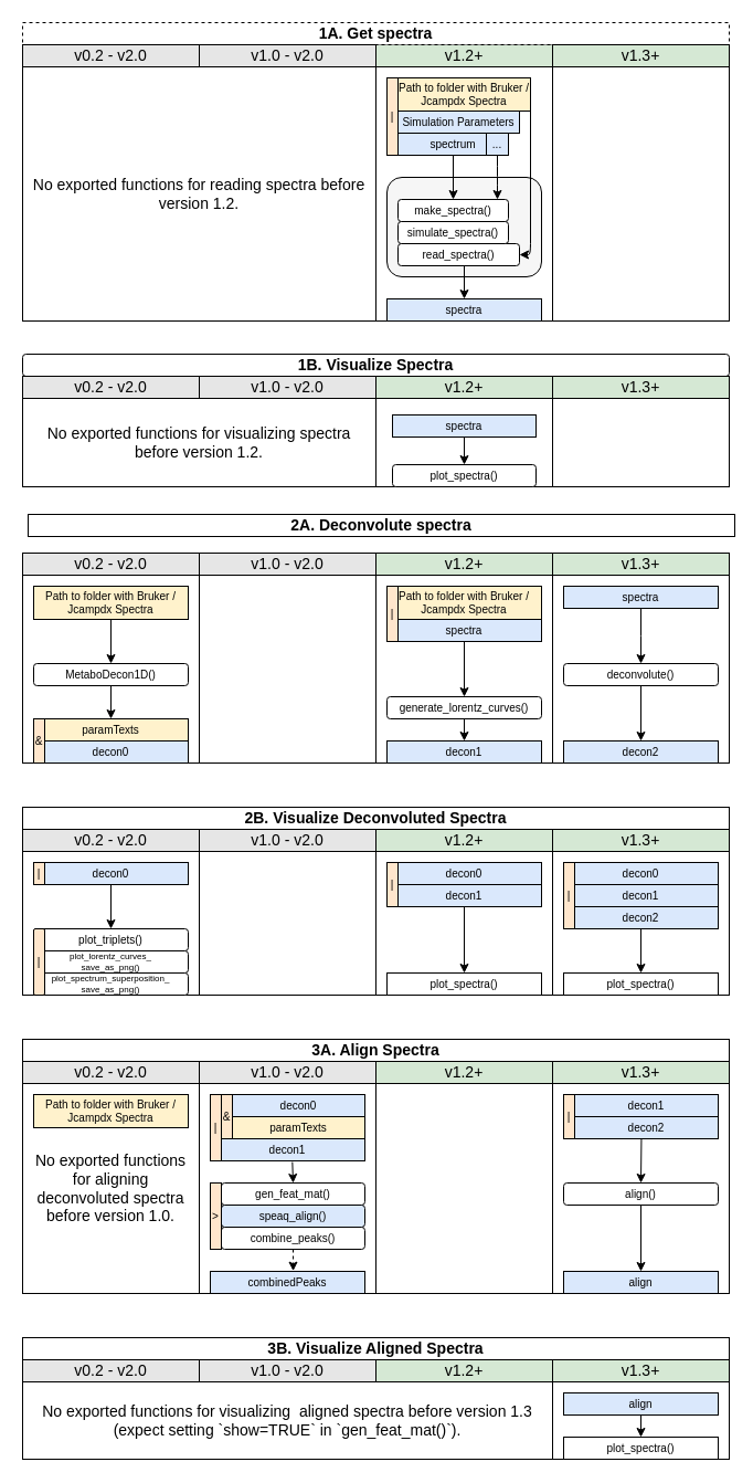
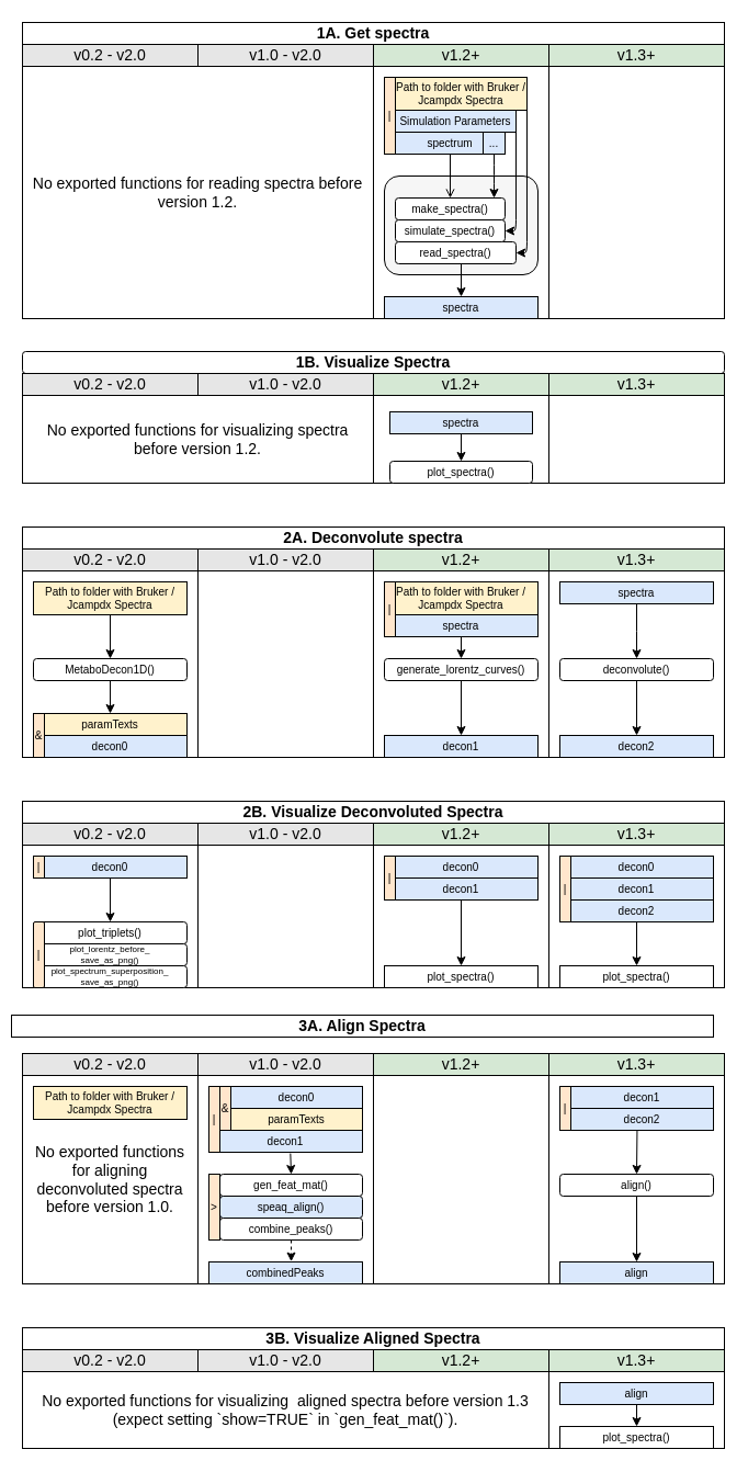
- <mxCell id="19" value="1A. Get spectra" style="rounded=0;whiteSpace=wrap;html=1;labelBackgroundColor=none;fontSize=14;verticalAlign=middle;fontStyle=1;dashed=1;" parent="1" vertex="1"><mxGeometry x="20" y="20" width="640" height="20" as="geometry" /></mxCell>
+ <mxCell id="19" value="1A. Get spectra" style="rounded=0;whiteSpace=wrap;html=1;labelBackgroundColor=none;fontSize=14;verticalAlign=middle;fontStyle=1" parent="1" vertex="1"><mxGeometry x="20" y="20" width="640" height="20" as="geometry" /></mxCell>
+ <mxCell id="16" style="edgeStyle=orthogonalEdgeStyle;orthogonalLoop=1;jettySize=auto;html=1;exitX=1;exitY=0.5;exitDx=0;exitDy=0;entryX=1;entryY=0.5;entryDx=0;entryDy=0;fontSize=14;" parent="1" source="17" target="15" edge="1"><mxGeometry y="-10" relative="1" as="geometry"><Array as="points"><mxPoint x="470" y="210" /></Array><mxPoint as="offset" /></mxGeometry></mxCell>
- <mxCell id="12" style="edgeStyle=orthogonalEdgeStyle;orthogonalLoop=1;jettySize=auto;html=1;entryX=0.5;entryY=0;entryDx=0;entryDy=0;fontSize=14;" parent="1" source="13" target="85" edge="1"><mxGeometry relative="1" as="geometry" /></mxCell>
+ <mxCell id="12" style="edgeStyle=orthogonalEdgeStyle;orthogonalLoop=1;jettySize=auto;html=1;entryX=0.5;entryY=0;entryDx=0;entryDy=0;fontSize=14;endArrow=open;" parent="1" source="13" target="85" edge="1"><mxGeometry relative="1" as="geometry" /></mxCell>
- <mxCell id="42" value="2A. Deconvolute spectra" style="rounded=0;whiteSpace=wrap;html=1;labelBackgroundColor=none;fontSize=14;verticalAlign=middle;fontStyle=1" parent="1" vertex="1"><mxGeometry x="25" y="465" width="640" height="20" as="geometry" /></mxCell>
+ <mxCell id="42" value="2A. Deconvolute spectra" style="rounded=0;whiteSpace=wrap;html=1;labelBackgroundColor=none;fontSize=14;verticalAlign=middle;fontStyle=1" parent="1" vertex="1"><mxGeometry x="20" y="480" width="640" height="20" as="geometry" /></mxCell>
- <mxCell id="47" value="generate_lorentz_curves()" style="rounded=1;whiteSpace=wrap;html=1;fontSize=10;strokeColor=#000000;" parent="1" vertex="1"><mxGeometry x="350" y="630" width="140" height="20" as="geometry" /></mxCell>
+ <mxCell id="47" value="generate_lorentz_curves()" style="rounded=1;whiteSpace=wrap;html=1;fontSize=10;strokeColor=#000000;" parent="1" vertex="1"><mxGeometry x="350" y="600" width="140" height="20" as="geometry" /></mxCell>
- <mxCell id="29" value="plot_lorentz_curves_&lt;br style=&quot;font-size: 8px;&quot;&gt;save_as_png()" style="rounded=1;whiteSpace=wrap;html=1;fontSize=8;strokeColor=#000000;" parent="1" vertex="1"><mxGeometry x="30" y="860" width="140" height="20" as="geometry" /></mxCell>
+ <mxCell id="29" value="plot_lorentz_before_&lt;br style=&quot;font-size: 8px;&quot;&gt;save_as_png()" style="rounded=1;whiteSpace=wrap;html=1;fontSize=8;strokeColor=#000000;" parent="1" vertex="1"><mxGeometry x="30" y="860" width="140" height="20" as="geometry" /></mxCell>
- <mxCell id="18" value="3A. Align Spectra" style="rounded=0;whiteSpace=wrap;html=1;labelBackgroundColor=none;fontSize=14;verticalAlign=middle;fontStyle=1" parent="1" vertex="1"><mxGeometry x="20" y="940" width="640" height="20" as="geometry" /></mxCell>
+ <mxCell id="18" value="3A. Align Spectra" style="rounded=0;whiteSpace=wrap;html=1;labelBackgroundColor=none;fontSize=14;verticalAlign=middle;fontStyle=1" parent="1" vertex="1"><mxGeometry x="10" y="925" width="640" height="20" as="geometry" /></mxCell>
